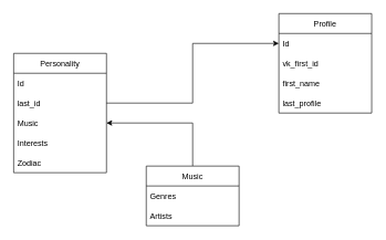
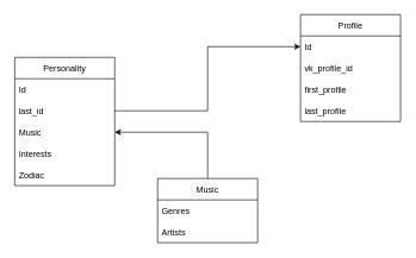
- <mxCell id="14" value="vk_first_id" style="text;strokeColor=none;fillColor=none;align=left;verticalAlign=middle;spacingLeft=4;spacingRight=4;overflow=hidden;points=[[0,0.5],[1,0.5]];portConstraint=eastwest;rotatable=0;" vertex="1" parent="12"><mxGeometry y="60" width="140" height="30" as="geometry" /></mxCell>
+ <mxCell id="14" value="vk_profile_id" style="text;strokeColor=none;fillColor=none;align=left;verticalAlign=middle;spacingLeft=4;spacingRight=4;overflow=hidden;points=[[0,0.5],[1,0.5]];portConstraint=eastwest;rotatable=0;" vertex="1" parent="12"><mxGeometry y="60" width="140" height="30" as="geometry" /></mxCell>
- <mxCell id="15" value="first_name" style="text;strokeColor=none;fillColor=none;align=left;verticalAlign=middle;spacingLeft=4;spacingRight=4;overflow=hidden;points=[[0,0.5],[1,0.5]];portConstraint=eastwest;rotatable=0;" vertex="1" parent="12"><mxGeometry y="90" width="140" height="30" as="geometry" /></mxCell>
+ <mxCell id="15" value="first_profile" style="text;strokeColor=none;fillColor=none;align=left;verticalAlign=middle;spacingLeft=4;spacingRight=4;overflow=hidden;points=[[0,0.5],[1,0.5]];portConstraint=eastwest;rotatable=0;" vertex="1" parent="12"><mxGeometry y="90" width="140" height="30" as="geometry" /></mxCell>
